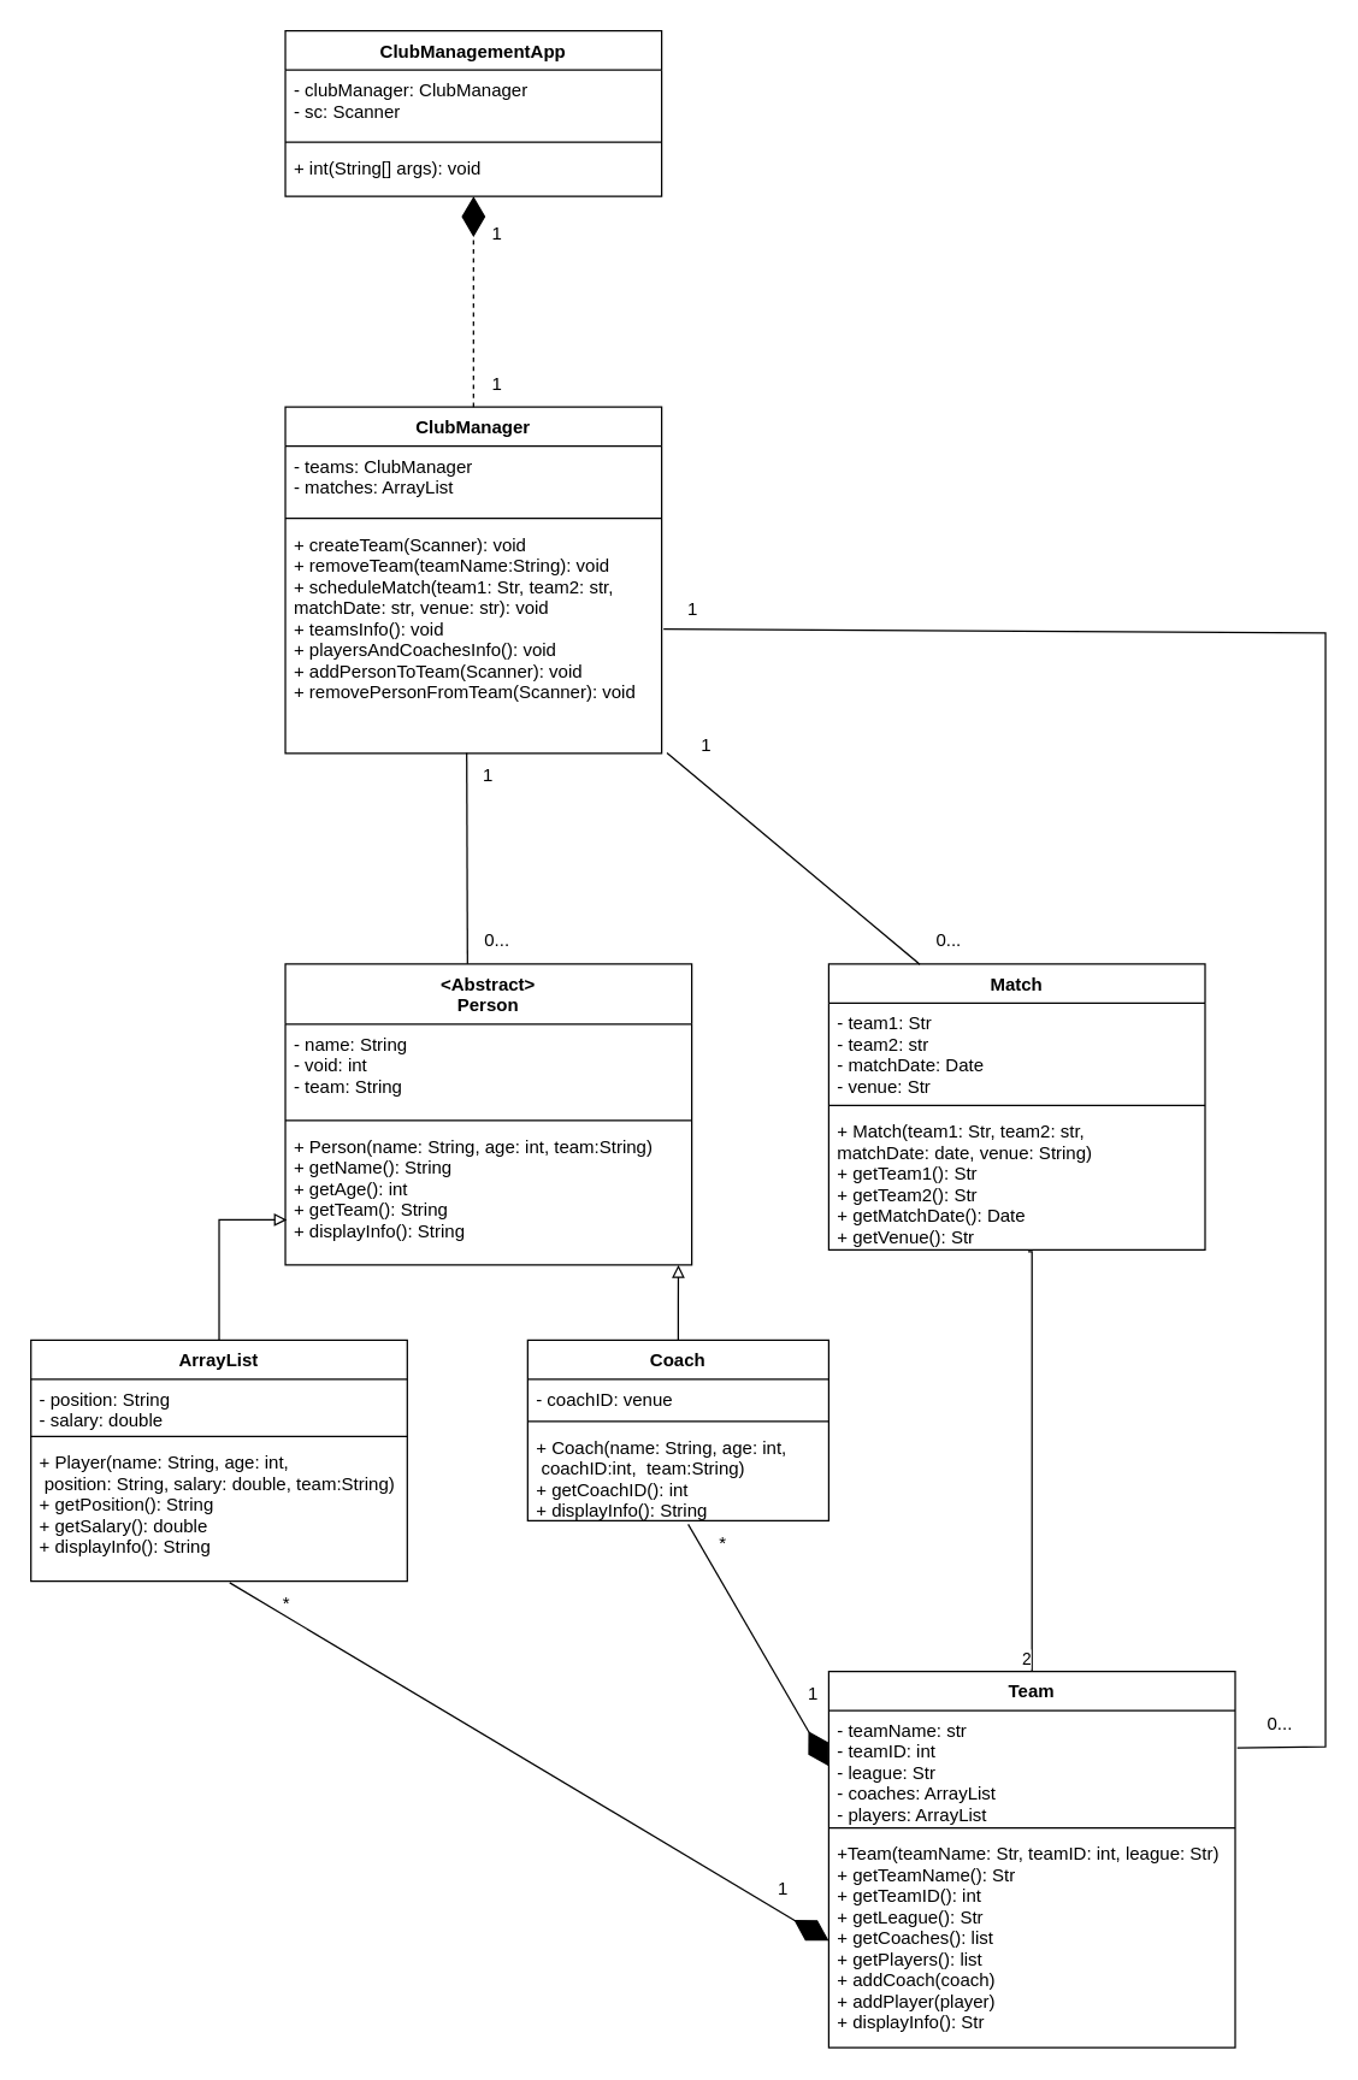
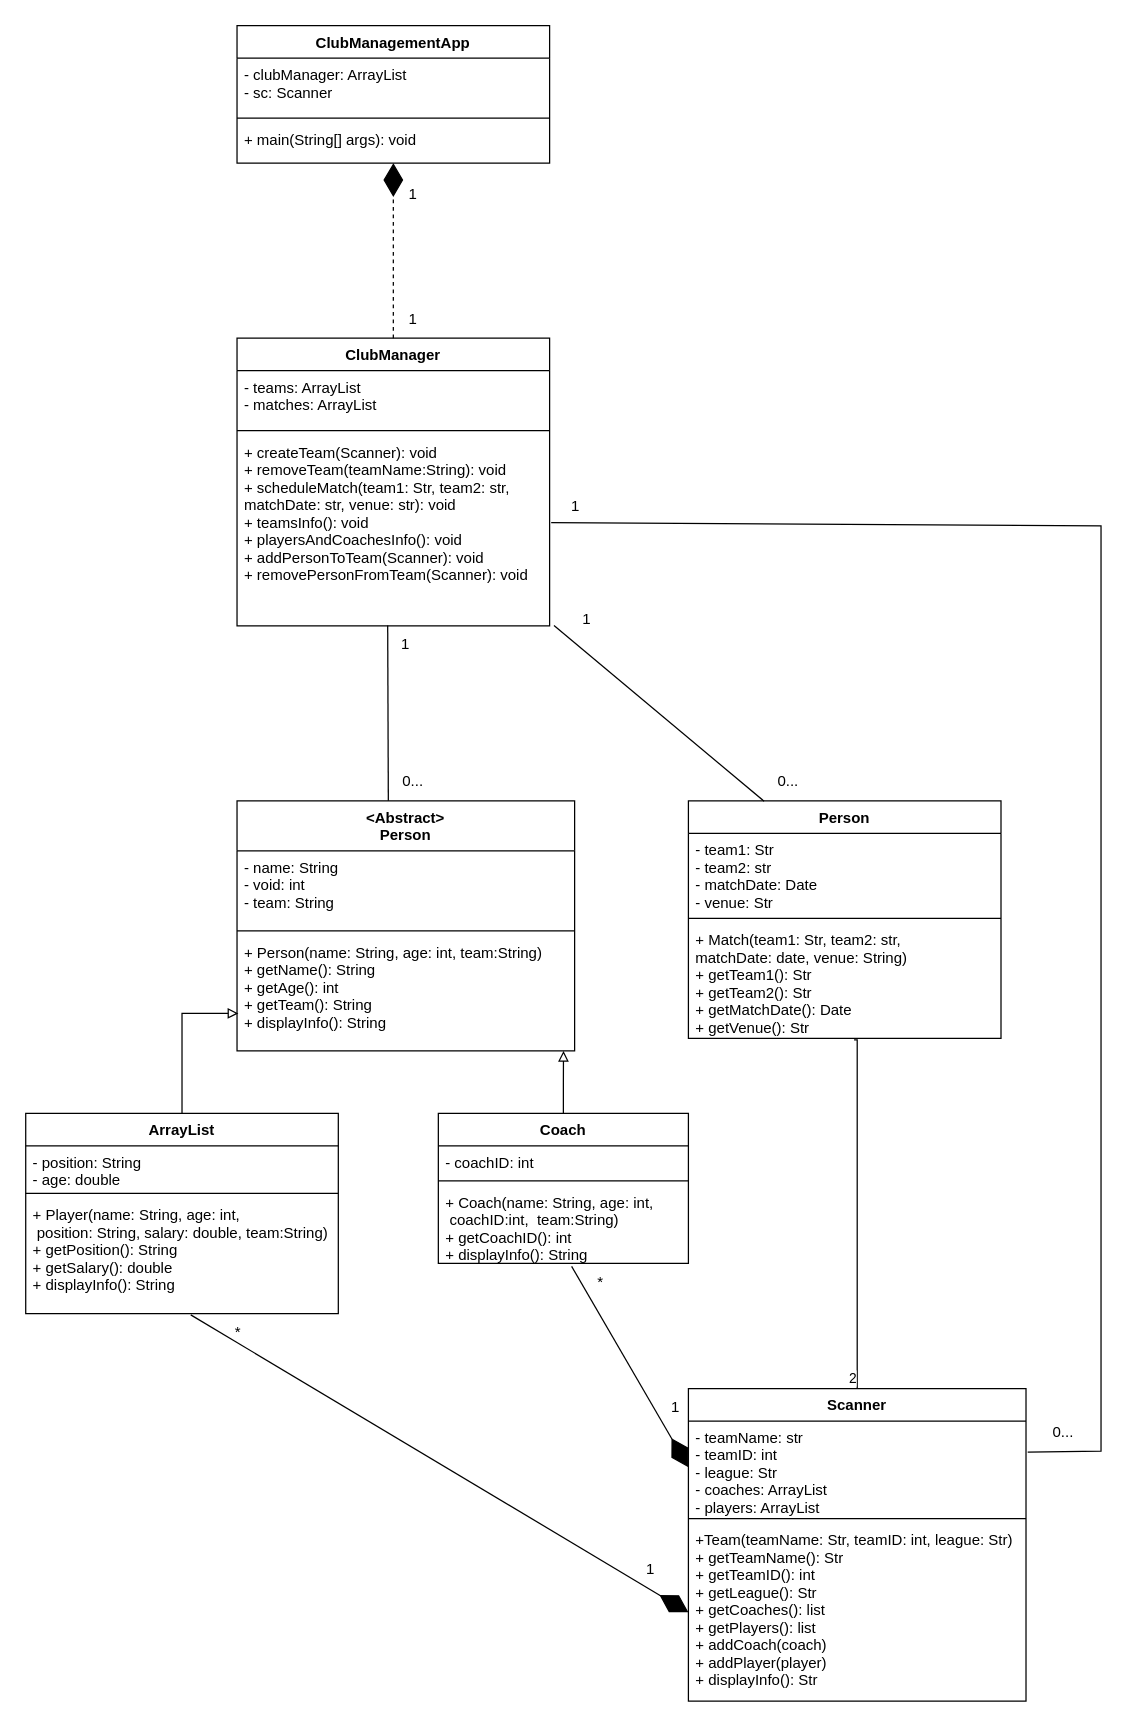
- <mxCell id="46" value="- clubManager: ClubManager&#10;- sc: Scanner" style="text;strokeColor=none;fillColor=none;align=left;verticalAlign=top;spacingLeft=4;spacingRight=4;overflow=hidden;rotatable=0;points=[[0,0.5],[1,0.5]];portConstraint=eastwest;" vertex="1" parent="45"><mxGeometry y="26" width="250" height="44" as="geometry" /></mxCell>
+ <mxCell id="46" value="- clubManager: ArrayList&#10;- sc: Scanner" style="text;strokeColor=none;fillColor=none;align=left;verticalAlign=top;spacingLeft=4;spacingRight=4;overflow=hidden;rotatable=0;points=[[0,0.5],[1,0.5]];portConstraint=eastwest;" vertex="1" parent="45"><mxGeometry y="26" width="250" height="44" as="geometry" /></mxCell>
- <mxCell id="48" value="+ int(String[] args): void" style="text;strokeColor=none;fillColor=none;align=left;verticalAlign=top;spacingLeft=4;spacingRight=4;overflow=hidden;rotatable=0;points=[[0,0.5],[1,0.5]];portConstraint=eastwest;" vertex="1" parent="45"><mxGeometry y="78" width="250" height="32" as="geometry" /></mxCell>
+ <mxCell id="48" value="+ main(String[] args): void" style="text;strokeColor=none;fillColor=none;align=left;verticalAlign=top;spacingLeft=4;spacingRight=4;overflow=hidden;rotatable=0;points=[[0,0.5],[1,0.5]];portConstraint=eastwest;" vertex="1" parent="45"><mxGeometry y="78" width="250" height="32" as="geometry" /></mxCell>
- <mxCell id="33" value="- teams: ClubManager&#10;- matches: ArrayList" style="text;strokeColor=none;fillColor=none;align=left;verticalAlign=top;spacingLeft=4;spacingRight=4;overflow=hidden;rotatable=0;points=[[0,0.5],[1,0.5]];portConstraint=eastwest;" vertex="1" parent="32"><mxGeometry y="26" width="250" height="44" as="geometry" /></mxCell>
+ <mxCell id="33" value="- teams: ArrayList&#10;- matches: ArrayList" style="text;strokeColor=none;fillColor=none;align=left;verticalAlign=top;spacingLeft=4;spacingRight=4;overflow=hidden;rotatable=0;points=[[0,0.5],[1,0.5]];portConstraint=eastwest;" vertex="1" parent="32"><mxGeometry y="26" width="250" height="44" as="geometry" /></mxCell>
- <mxCell id="16" value="Match" style="swimlane;fontStyle=1;align=center;verticalAlign=top;childLayout=stackLayout;horizontal=1;startSize=26;horizontalStack=0;resizeParent=1;resizeParentMax=0;resizeLast=0;collapsible=1;marginBottom=0;" vertex="1" parent="1"><mxGeometry x="550" y="640" width="250" height="190" as="geometry" /></mxCell>
+ <mxCell id="16" value="Person" style="swimlane;fontStyle=1;align=center;verticalAlign=top;childLayout=stackLayout;horizontal=1;startSize=26;horizontalStack=0;resizeParent=1;resizeParentMax=0;resizeLast=0;collapsible=1;marginBottom=0;" vertex="1" parent="1"><mxGeometry x="550" y="640" width="250" height="190" as="geometry" /></mxCell>
- <mxCell id="8" value="- position: String&#10;- salary: double" style="text;strokeColor=none;fillColor=none;align=left;verticalAlign=top;spacingLeft=4;spacingRight=4;overflow=hidden;rotatable=0;points=[[0,0.5],[1,0.5]];portConstraint=eastwest;" vertex="1" parent="7"><mxGeometry y="26" width="250" height="34" as="geometry" /></mxCell>
+ <mxCell id="8" value="- position: String&#10;- age: double" style="text;strokeColor=none;fillColor=none;align=left;verticalAlign=top;spacingLeft=4;spacingRight=4;overflow=hidden;rotatable=0;points=[[0,0.5],[1,0.5]];portConstraint=eastwest;" vertex="1" parent="7"><mxGeometry y="26" width="250" height="34" as="geometry" /></mxCell>
- <mxCell id="13" value="- coachID: venue" style="text;strokeColor=none;fillColor=none;align=left;verticalAlign=top;spacingLeft=4;spacingRight=4;overflow=hidden;rotatable=0;points=[[0,0.5],[1,0.5]];portConstraint=eastwest;" vertex="1" parent="12"><mxGeometry y="26" width="200" height="24" as="geometry" /></mxCell>
+ <mxCell id="13" value="- coachID: int" style="text;strokeColor=none;fillColor=none;align=left;verticalAlign=top;spacingLeft=4;spacingRight=4;overflow=hidden;rotatable=0;points=[[0,0.5],[1,0.5]];portConstraint=eastwest;" vertex="1" parent="12"><mxGeometry y="26" width="200" height="24" as="geometry" /></mxCell>
- <mxCell id="20" value="Team" style="swimlane;fontStyle=1;align=center;verticalAlign=top;childLayout=stackLayout;horizontal=1;startSize=26;horizontalStack=0;resizeParent=1;resizeParentMax=0;resizeLast=0;collapsible=1;marginBottom=0;" vertex="1" parent="1"><mxGeometry x="550" y="1110" width="270" height="250" as="geometry" /></mxCell>
+ <mxCell id="20" value="Scanner" style="swimlane;fontStyle=1;align=center;verticalAlign=top;childLayout=stackLayout;horizontal=1;startSize=26;horizontalStack=0;resizeParent=1;resizeParentMax=0;resizeLast=0;collapsible=1;marginBottom=0;" vertex="1" parent="1"><mxGeometry x="550" y="1110" width="270" height="250" as="geometry" /></mxCell>
